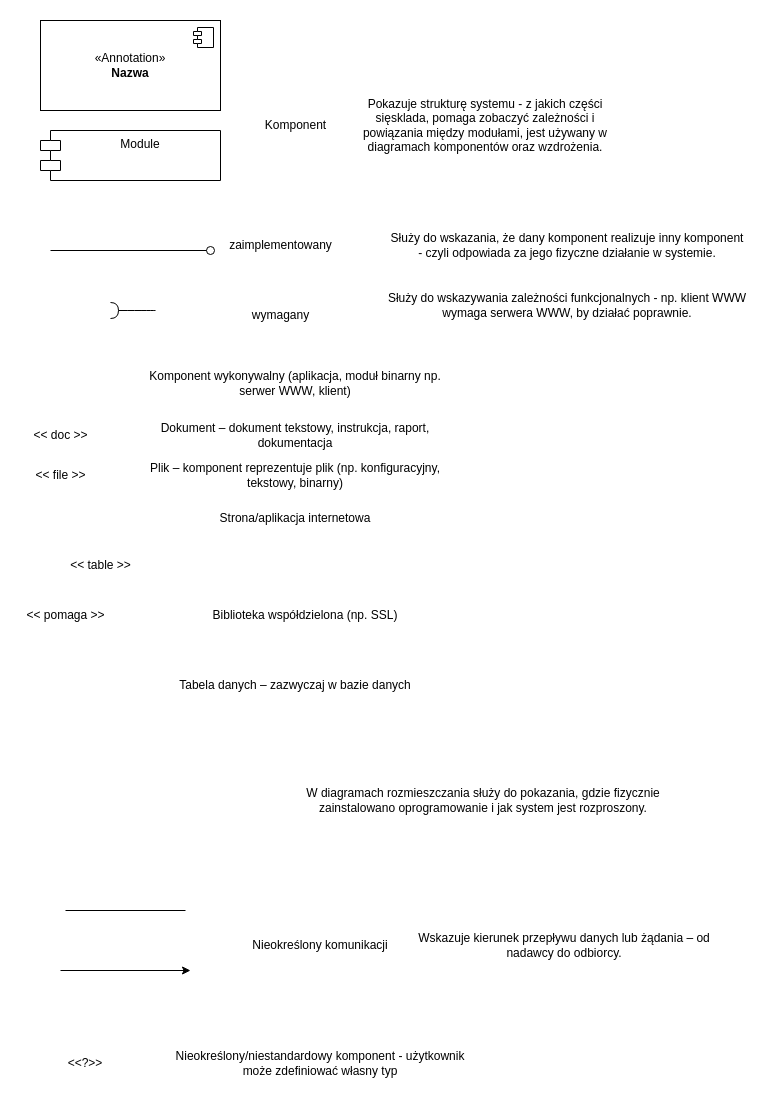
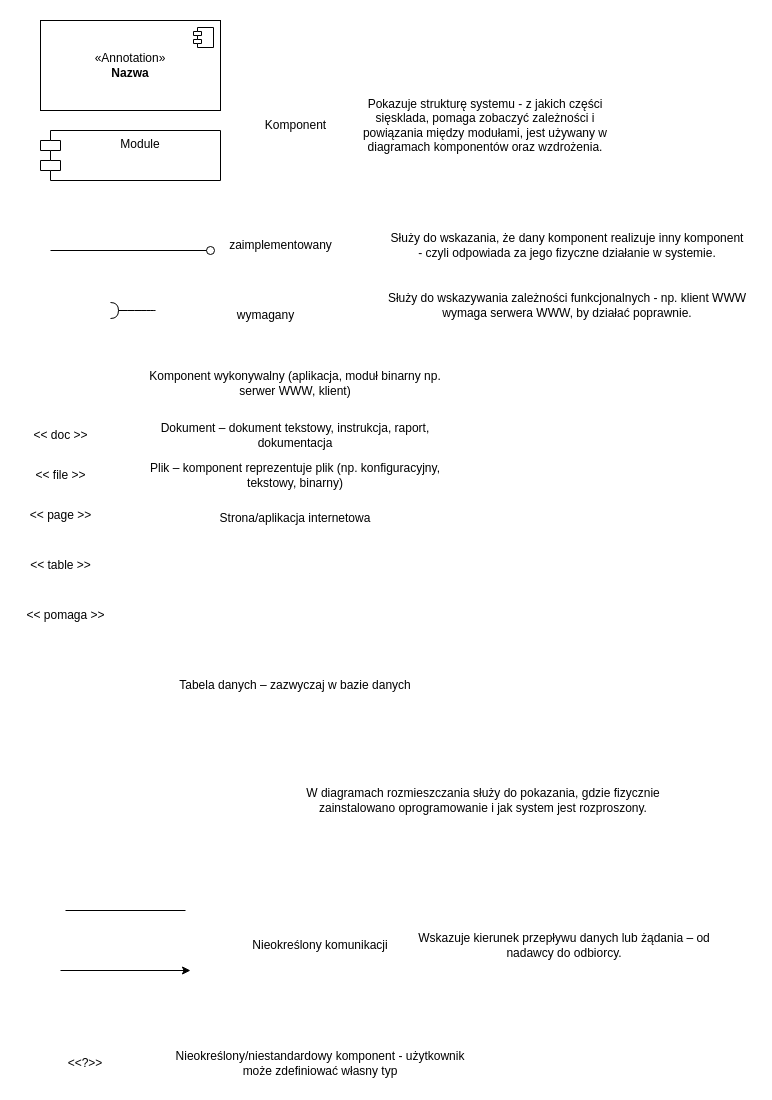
- <mxCell id="9" value="wymagany" style="text;html=1;align=center;verticalAlign=middle;resizable=0;points=[];autosize=1;strokeColor=none;fillColor=none;" parent="1" vertex="1"><mxGeometry x="240" y="300" width="80" height="30" as="geometry" /></mxCell>
+ <mxCell id="9" value="wymagany" style="text;html=1;align=center;verticalAlign=middle;resizable=0;points=[];autosize=1;strokeColor=none;fillColor=none;" parent="1" vertex="1"><mxGeometry x="225" y="300" width="80" height="30" as="geometry" /></mxCell>
+ <mxCell id="14" value="&amp;lt;&amp;lt; page &amp;gt;&amp;gt;" style="text;html=1;align=center;verticalAlign=middle;resizable=0;points=[];autosize=1;strokeColor=none;fillColor=none;" parent="1" vertex="1"><mxGeometry x="20" y="500" width="80" height="30" as="geometry" /></mxCell>
- <mxCell id="15" value="&amp;lt;&amp;lt; table &amp;gt;&amp;gt;" style="text;html=1;align=center;verticalAlign=middle;resizable=0;points=[];autosize=1;strokeColor=none;fillColor=none;" parent="1" vertex="1"><mxGeometry x="60" y="550" width="80" height="30" as="geometry" /></mxCell>
+ <mxCell id="15" value="&amp;lt;&amp;lt; table &amp;gt;&amp;gt;" style="text;html=1;align=center;verticalAlign=middle;resizable=0;points=[];autosize=1;strokeColor=none;fillColor=none;" parent="1" vertex="1"><mxGeometry x="20" y="550" width="80" height="30" as="geometry" /></mxCell>
- <mxCell id="27" value="Biblioteka współdzielona (np. SSL)" style="text;html=1;align=center;verticalAlign=middle;whiteSpace=wrap;rounded=0;" vertex="1" parent="1"><mxGeometry x="140" y="600" width="330" height="30" as="geometry" /></mxCell>
